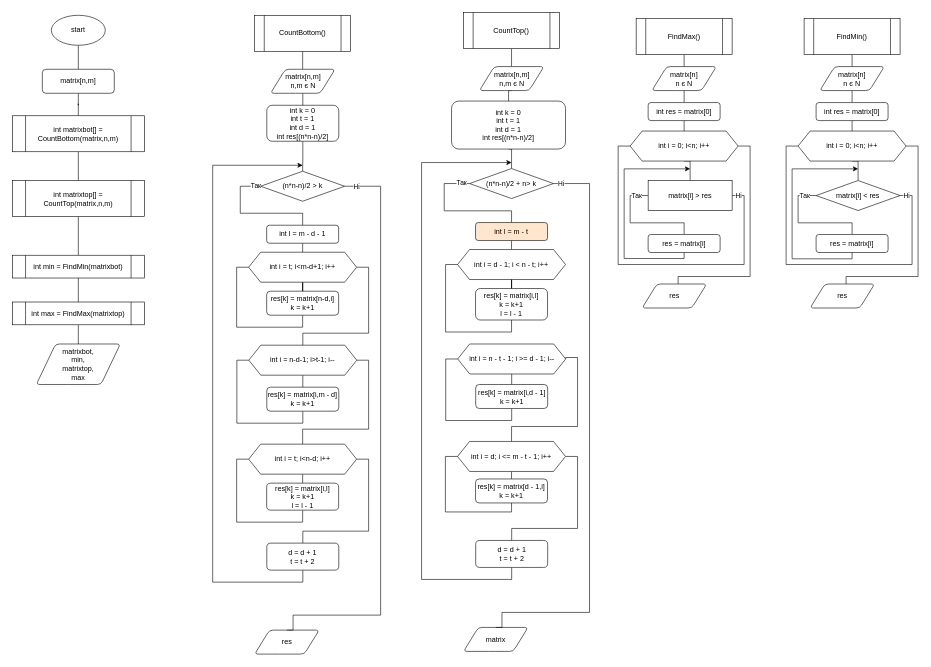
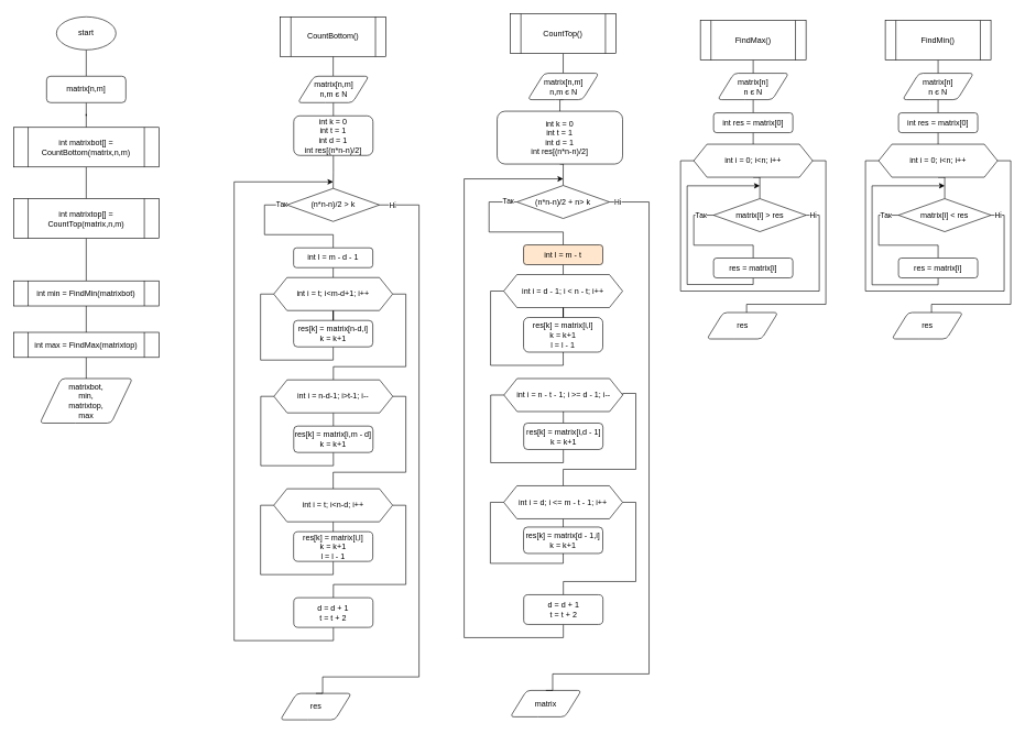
- <mxCell id="99" value="matrix[i] &amp;gt; res" style="whiteSpace=wrap;html=1;rounded=0;" parent="1" vertex="1"><mxGeometry x="1080" y="300.5" width="140" height="50" as="geometry" /></mxCell>
+ <mxCell id="99" value="matrix[i] &amp;gt; res" style="rhombus;whiteSpace=wrap;html=1;" parent="1" vertex="1"><mxGeometry x="1080" y="300.5" width="140" height="50" as="geometry" /></mxCell>
